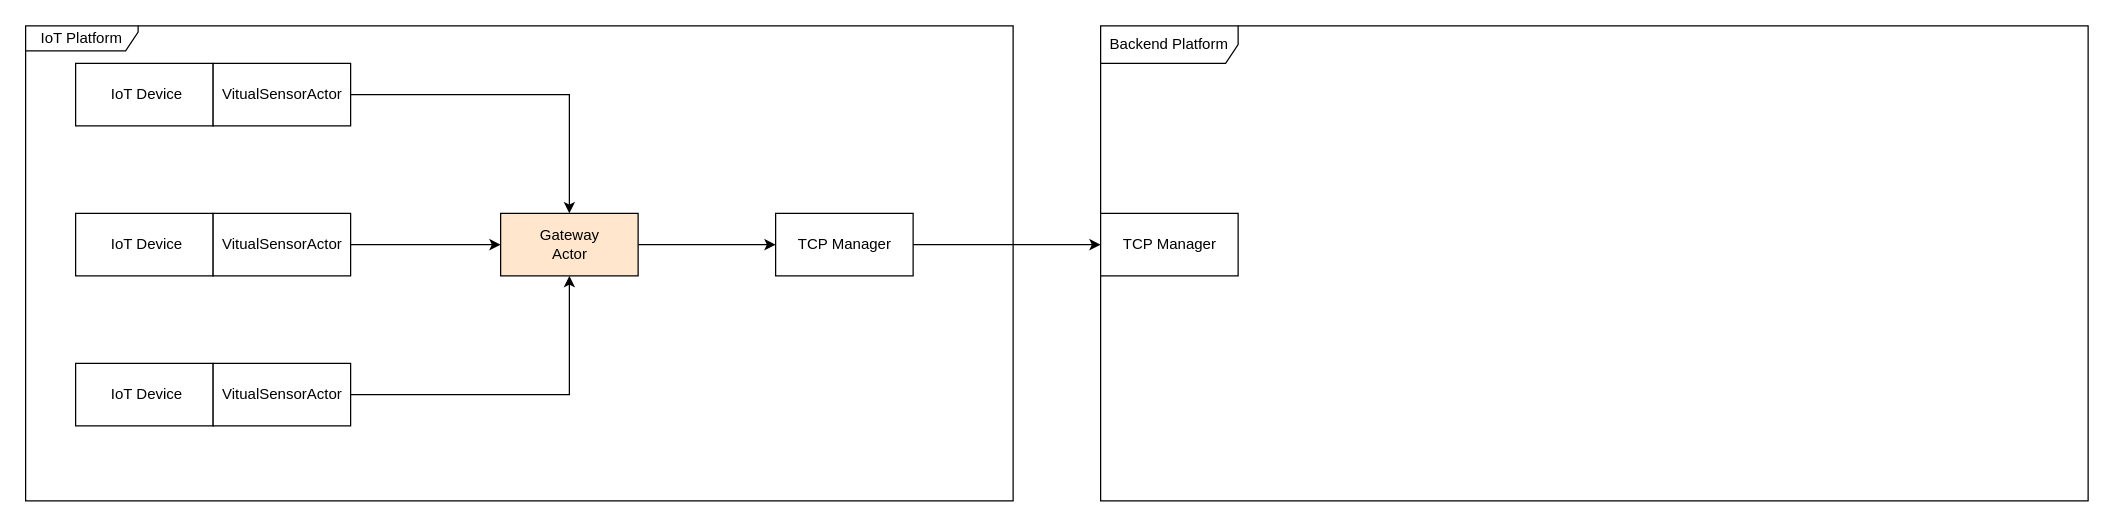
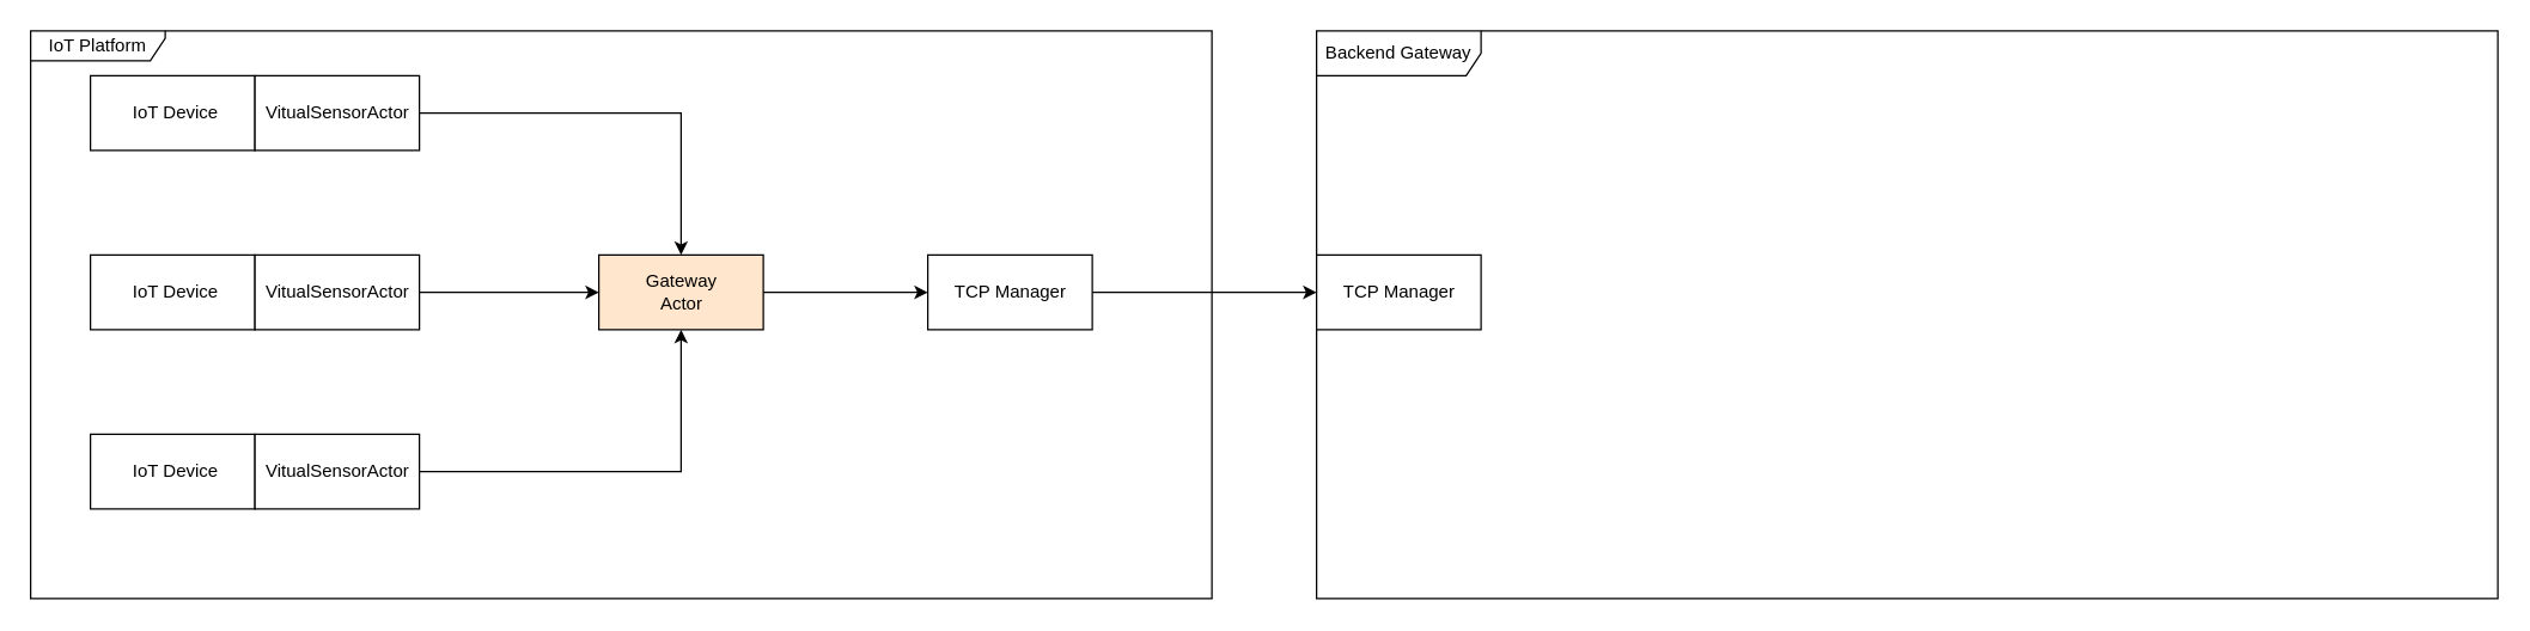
- <mxCell id="2" value="Backend Platform" style="shape=umlFrame;whiteSpace=wrap;html=1;width=110;height=30;" vertex="1" parent="1"><mxGeometry x="880" y="20" width="790" height="380" as="geometry" /></mxCell>
+ <mxCell id="2" value="Backend Gateway" style="shape=umlFrame;whiteSpace=wrap;html=1;width=110;height=30;" vertex="1" parent="1"><mxGeometry x="880" y="20" width="790" height="380" as="geometry" /></mxCell>
